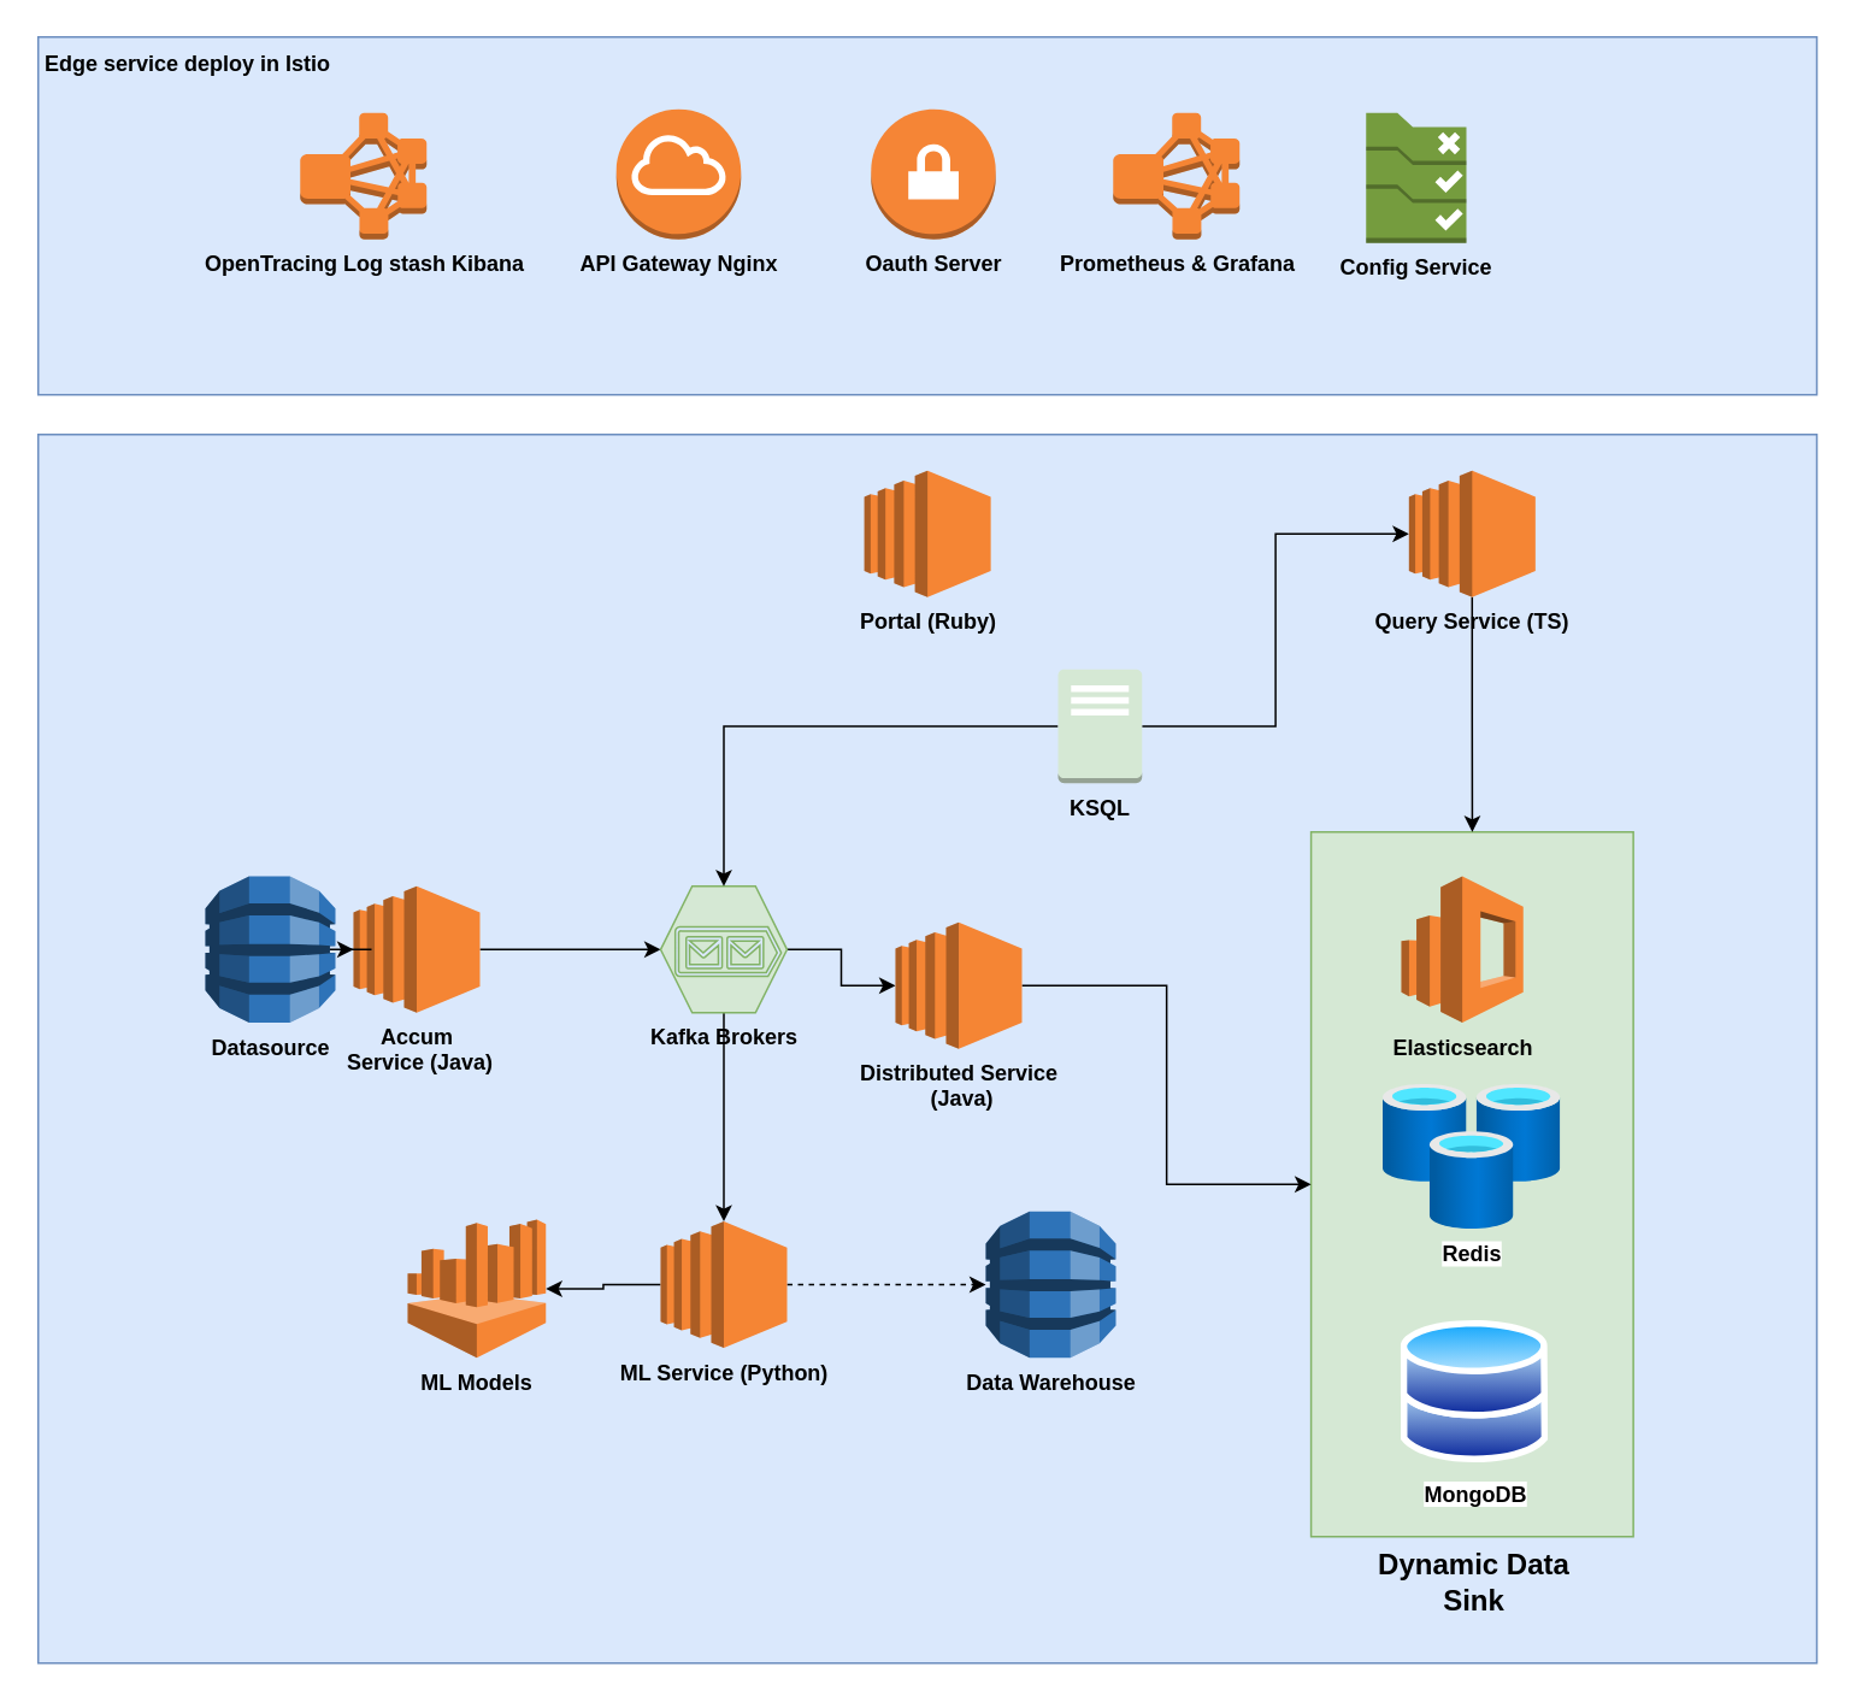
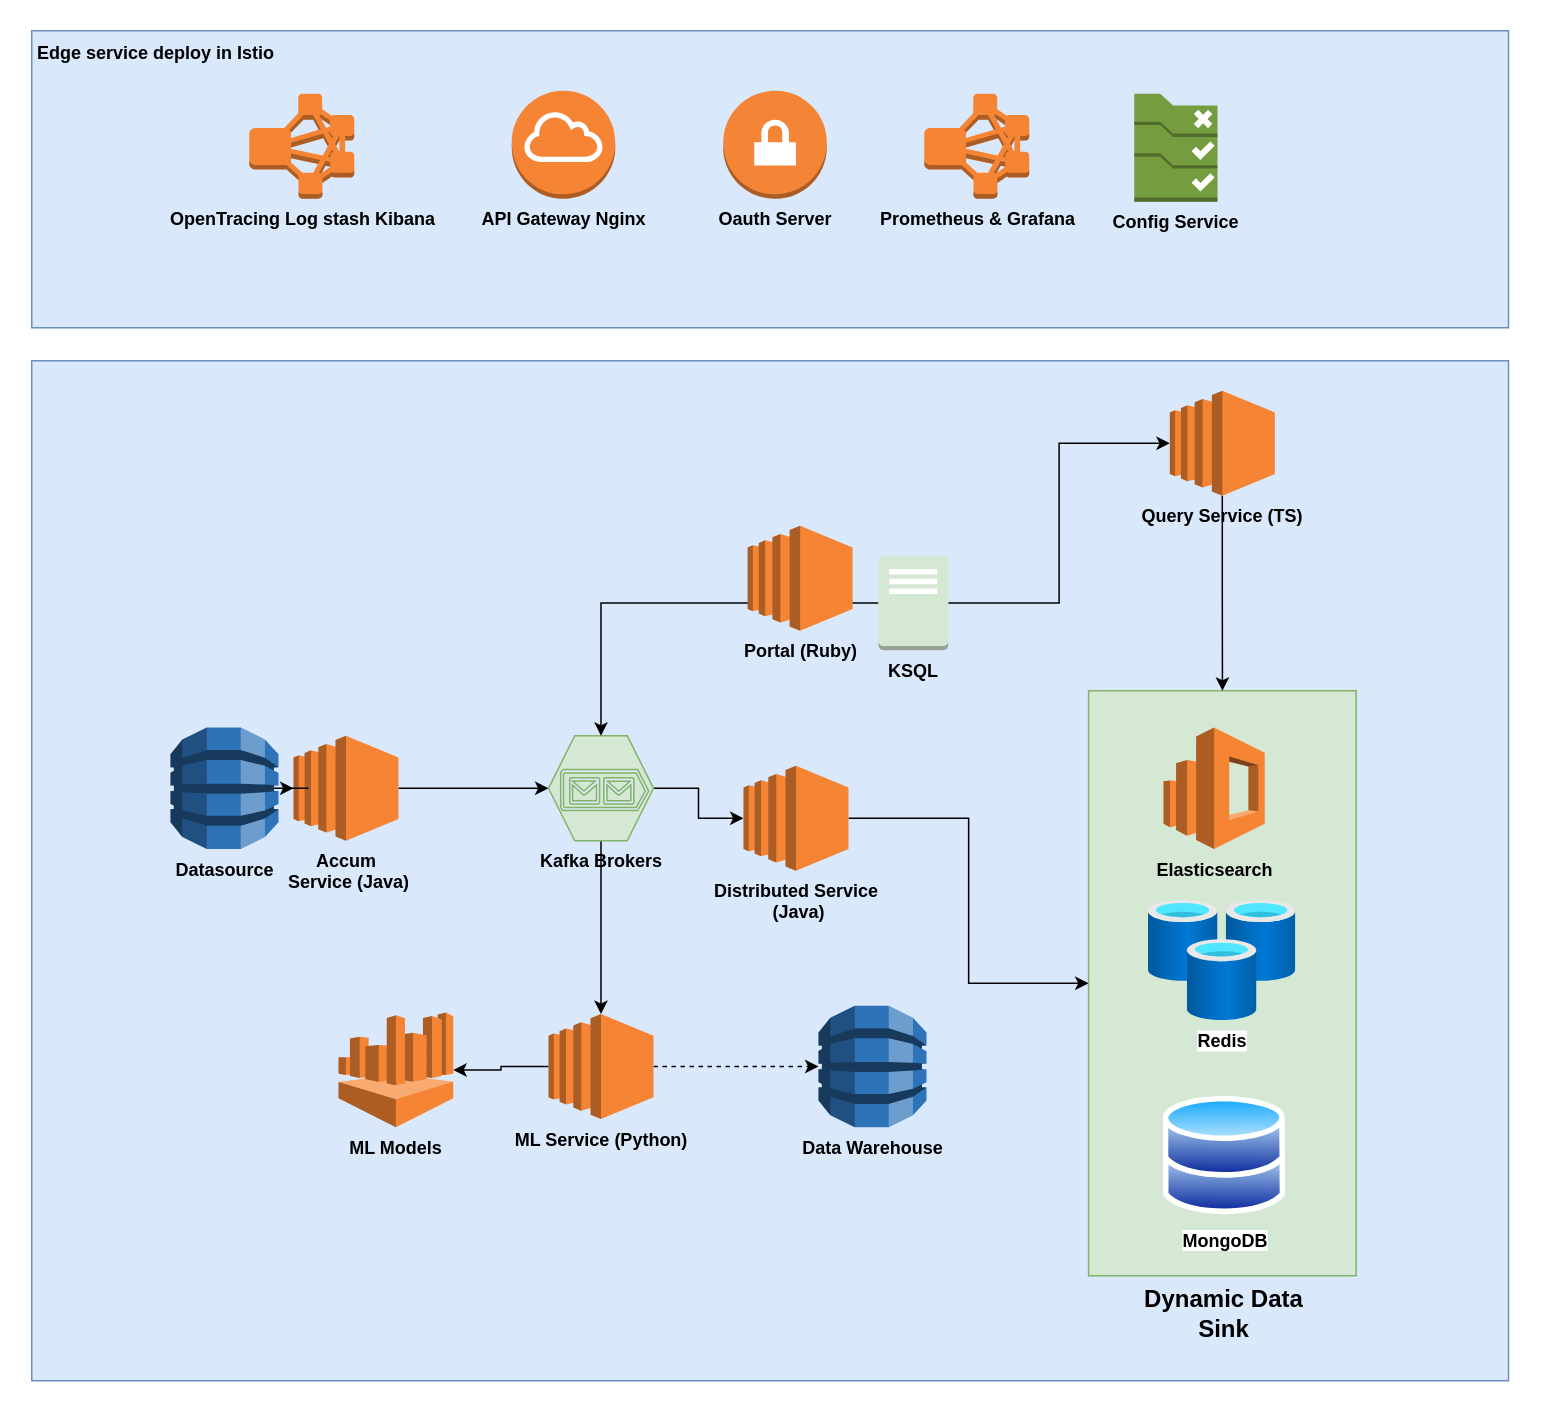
- <mxCell id="20" value="&lt;b&gt;Portal (Ruby)&lt;/b&gt;" style="outlineConnect=0;dashed=0;verticalLabelPosition=bottom;verticalAlign=top;align=center;html=1;shape=mxgraph.aws3.ec2;fillColor=#F58534;gradientColor=none;" parent="1" vertex="1"><mxGeometry x="477.75" y="260" width="70" height="70" as="geometry" /></mxCell>
+ <mxCell id="20" value="&lt;b&gt;Portal (Ruby)&lt;/b&gt;" style="outlineConnect=0;dashed=0;verticalLabelPosition=bottom;verticalAlign=top;align=center;html=1;shape=mxgraph.aws3.ec2;fillColor=#F58534;gradientColor=none;" parent="1" vertex="1"><mxGeometry x="497.75" y="350" width="70" height="70" as="geometry" /></mxCell>
